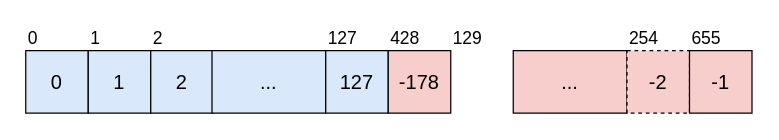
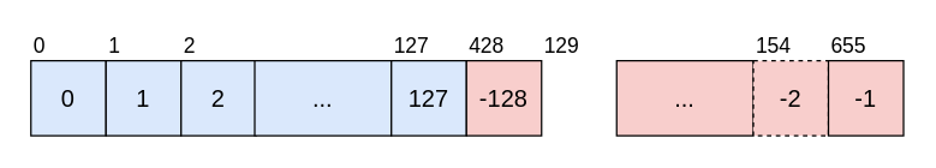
- <mxCell id="17" value="&lt;div style=&quot;font-size: 14px&quot; align=&quot;left&quot;&gt;254&lt;br&gt;&lt;/div&gt;" style="text;html=1;strokeColor=none;fillColor=none;align=left;verticalAlign=middle;whiteSpace=wrap;rounded=0;fontSize=16;" vertex="1" parent="1"><mxGeometry x="501" y="20" width="30" height="20" as="geometry" /></mxCell>
+ <mxCell id="17" value="&lt;div style=&quot;font-size: 14px&quot; align=&quot;left&quot;&gt;154&lt;br&gt;&lt;/div&gt;" style="text;html=1;strokeColor=none;fillColor=none;align=left;verticalAlign=middle;whiteSpace=wrap;rounded=0;fontSize=16;" vertex="1" parent="1"><mxGeometry x="501" y="20" width="30" height="20" as="geometry" /></mxCell>
- <mxCell id="7" value="&lt;font style=&quot;font-size: 16px&quot;&gt;-178&lt;/font&gt;" style="rounded=0;whiteSpace=wrap;html=1;fillColor=#f8cecc;strokeColor=default;" vertex="1" parent="1"><mxGeometry x="310" y="40" width="50" height="50" as="geometry" /></mxCell>
+ <mxCell id="7" value="&lt;font style=&quot;font-size: 16px&quot;&gt;-128&lt;/font&gt;" style="rounded=0;whiteSpace=wrap;html=1;fillColor=#f8cecc;strokeColor=default;" vertex="1" parent="1"><mxGeometry x="310" y="40" width="50" height="50" as="geometry" /></mxCell>
